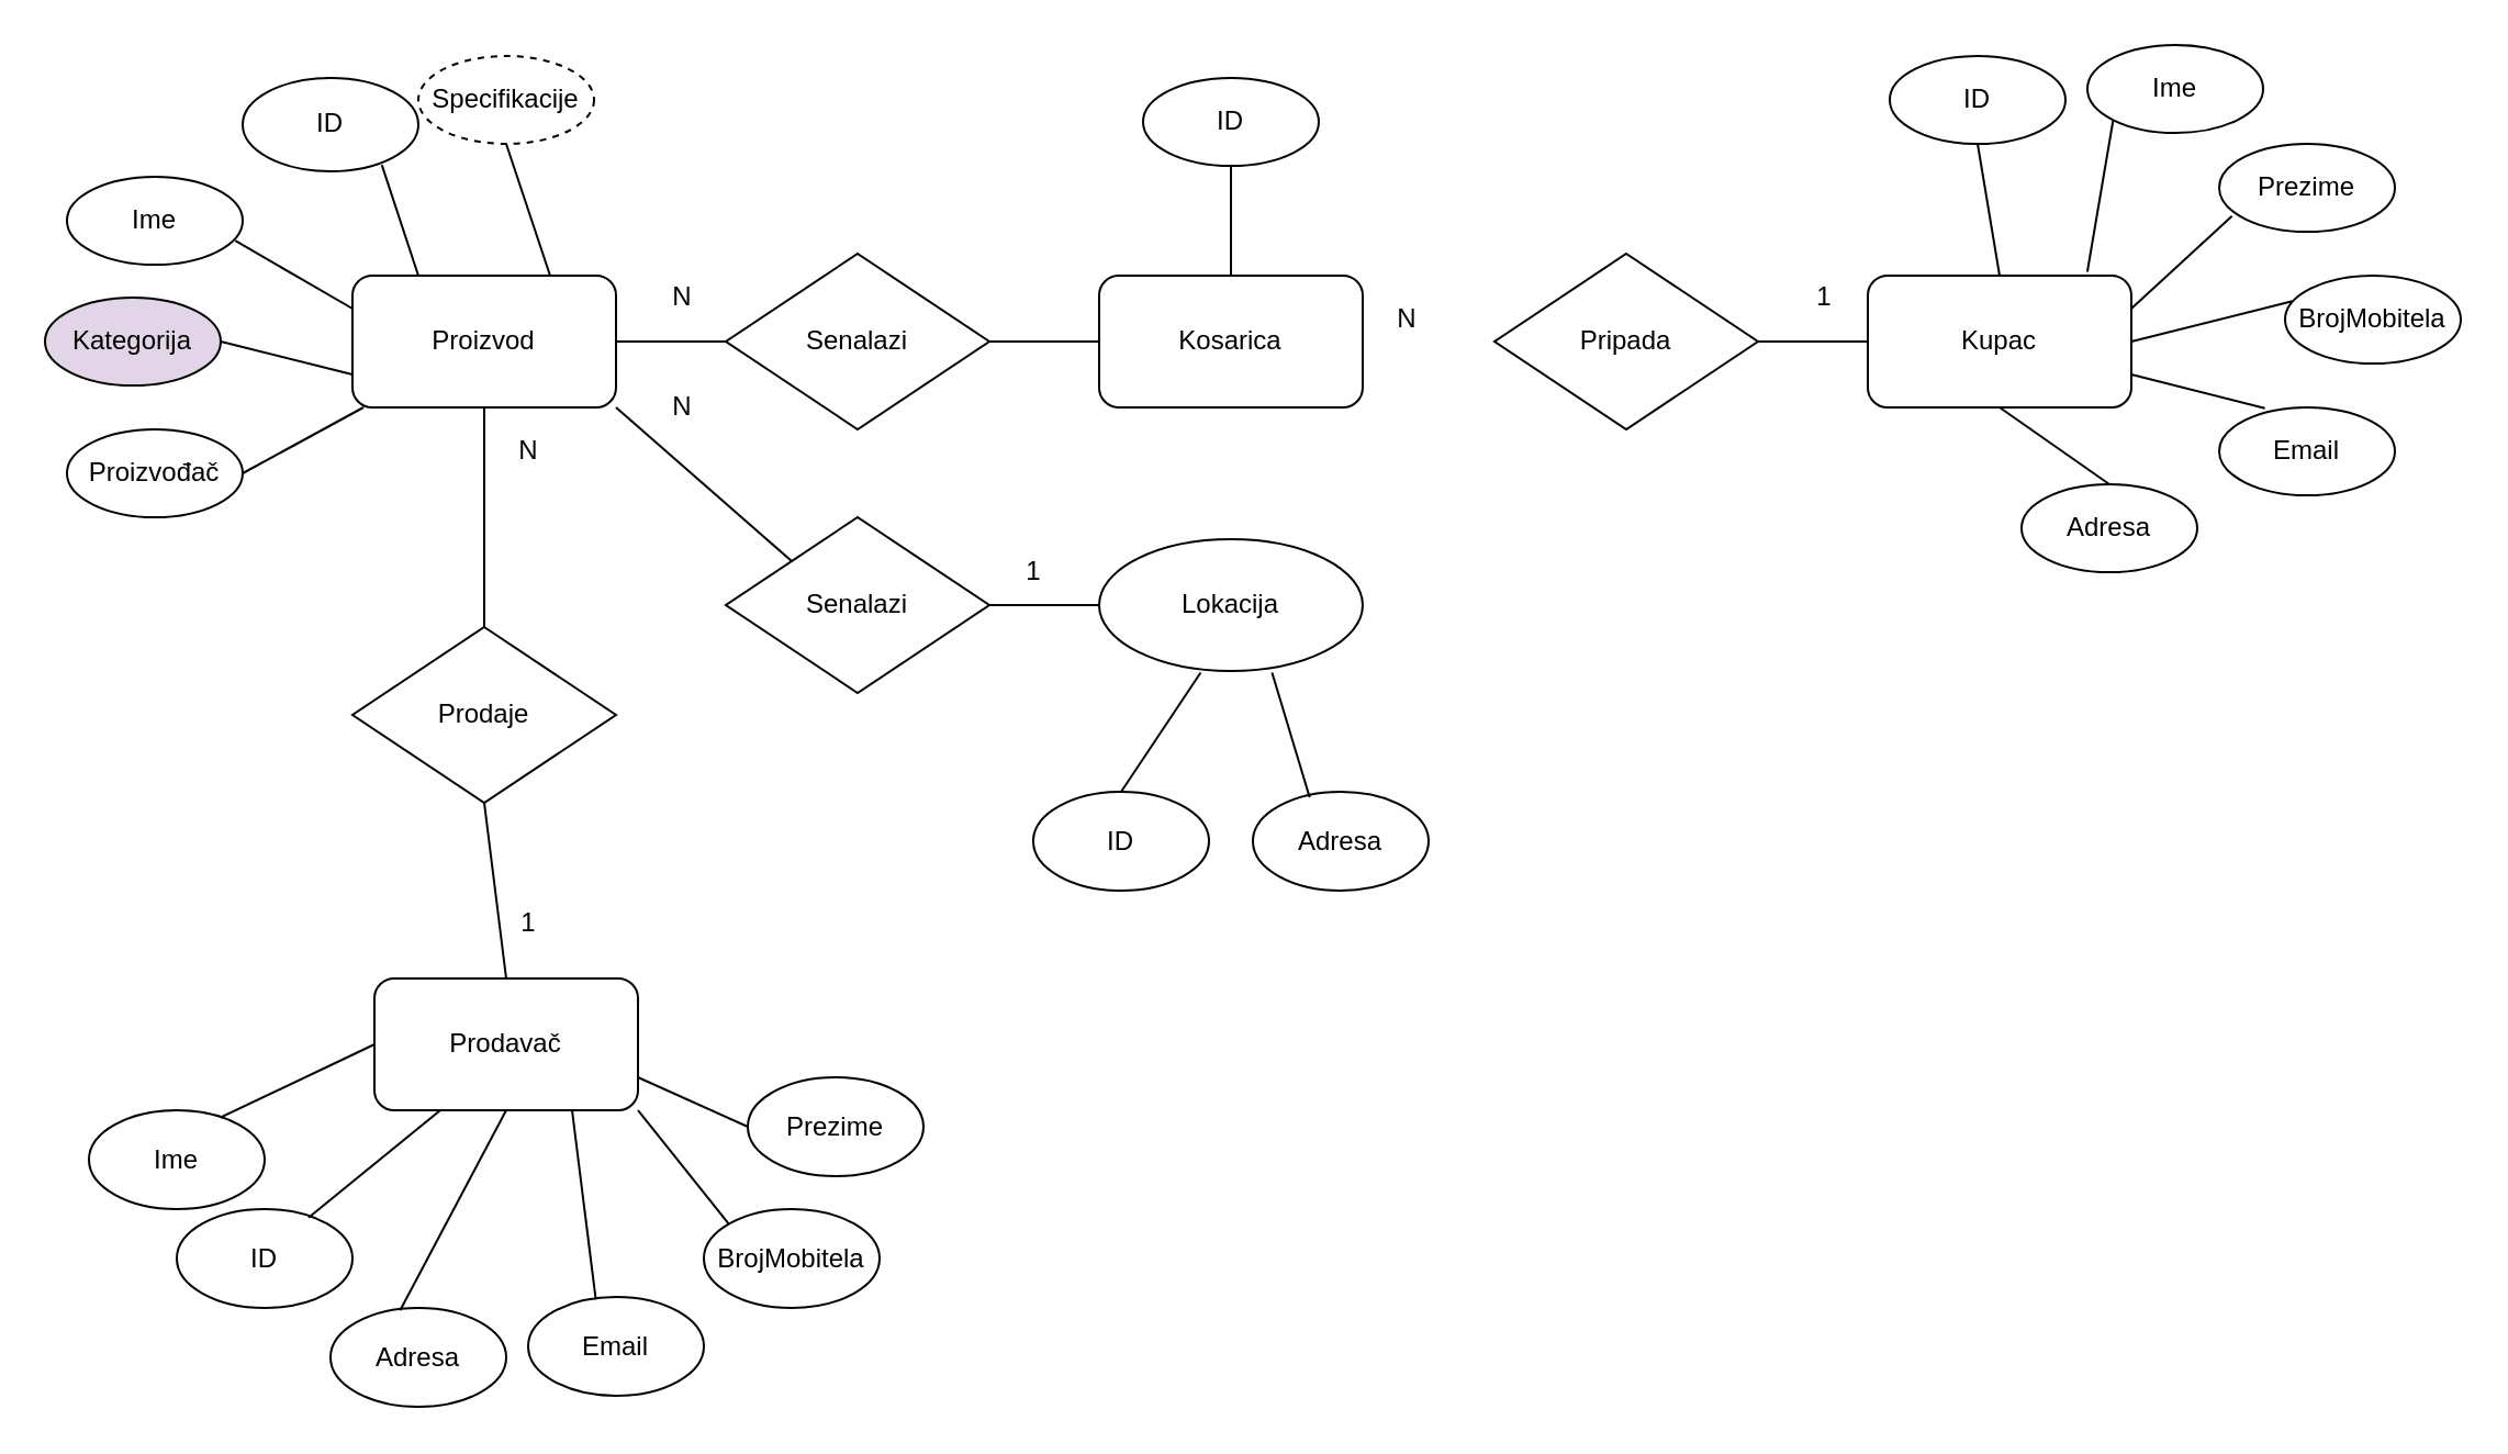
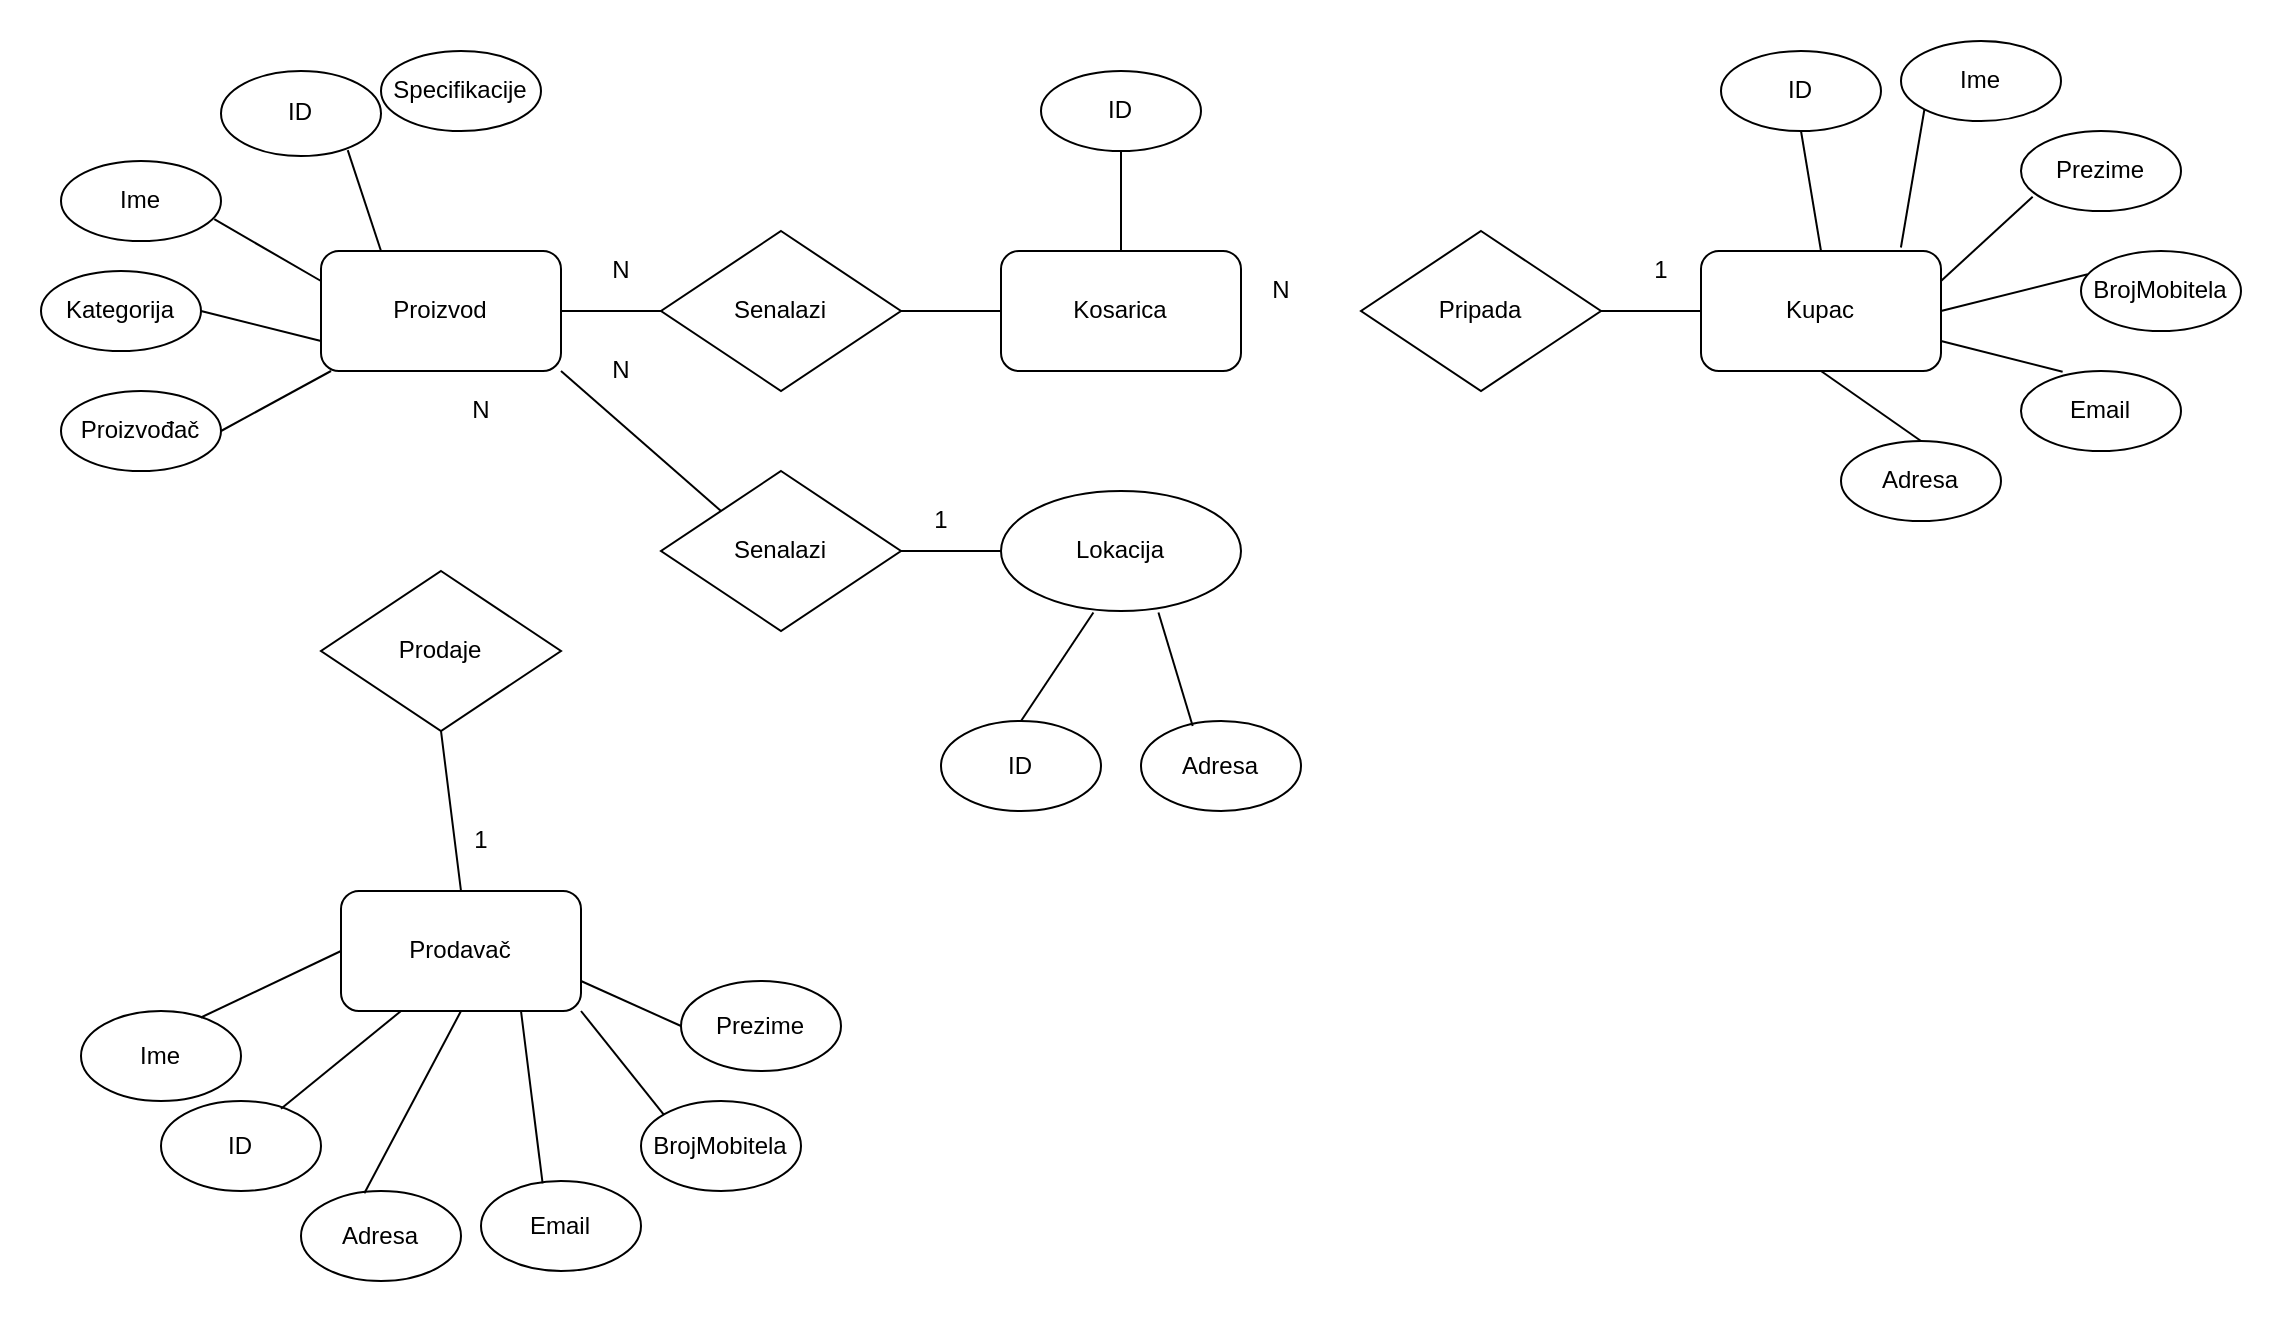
- <mxCell id="20" value="Specifikacije" style="ellipse;whiteSpace=wrap;html=1;dashed=1;" vertex="1" parent="1"><mxGeometry x="190" y="25" width="80" height="40" as="geometry" /></mxCell>
+ <mxCell id="20" value="Specifikacije" style="ellipse;whiteSpace=wrap;html=1;" vertex="1" parent="1"><mxGeometry x="190" y="25" width="80" height="40" as="geometry" /></mxCell>
- <mxCell id="41" value="" style="endArrow=none;html=1;rounded=0;exitX=0.5;exitY=1;exitDx=0;exitDy=0;entryX=0.75;entryY=0;entryDx=0;entryDy=0;" edge="1" parent="1" source="20" target="2"><mxGeometry relative="1" as="geometry"><mxPoint x="225.04" y="39.48" as="sourcePoint" /><mxPoint x="260" y="115" as="targetPoint" /></mxGeometry></mxCell>
- <mxCell id="19" value="Kategorija" style="ellipse;whiteSpace=wrap;html=1;fillColor=#e1d5e7;" vertex="1" parent="1"><mxGeometry x="20" y="135" width="80" height="40" as="geometry" /></mxCell>
+ <mxCell id="19" value="Kategorija" style="ellipse;whiteSpace=wrap;html=1;" vertex="1" parent="1"><mxGeometry x="20" y="135" width="80" height="40" as="geometry" /></mxCell>
- <mxCell id="53" value="" style="endArrow=none;html=1;rounded=0;exitX=0.5;exitY=1;exitDx=0;exitDy=0;entryX=0.5;entryY=0;entryDx=0;entryDy=0;" edge="1" parent="1" source="2" target="8"><mxGeometry relative="1" as="geometry"><mxPoint x="300" y="175" as="sourcePoint" /><mxPoint x="350" y="175" as="targetPoint" /></mxGeometry></mxCell>
